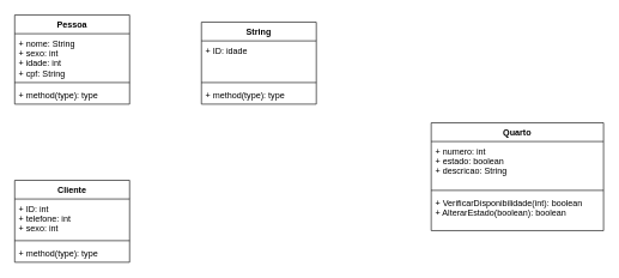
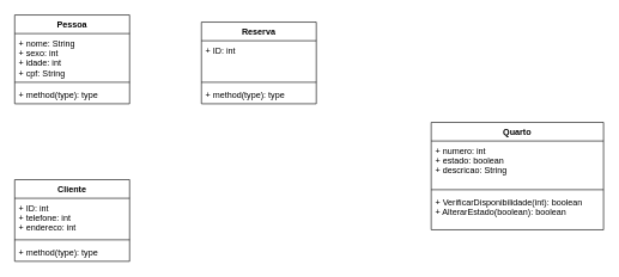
- <mxCell id="14" value="String" style="swimlane;fontStyle=1;align=center;verticalAlign=top;childLayout=stackLayout;horizontal=1;startSize=26;horizontalStack=0;resizeParent=1;resizeParentMax=0;resizeLast=0;collapsible=1;marginBottom=0;" vertex="1" parent="1"><mxGeometry x="280" y="30" width="160" height="114" as="geometry" /></mxCell>
+ <mxCell id="14" value="Reserva" style="swimlane;fontStyle=1;align=center;verticalAlign=top;childLayout=stackLayout;horizontal=1;startSize=26;horizontalStack=0;resizeParent=1;resizeParentMax=0;resizeLast=0;collapsible=1;marginBottom=0;" vertex="1" parent="1"><mxGeometry x="280" y="30" width="160" height="114" as="geometry" /></mxCell>
- <mxCell id="15" value="+ ID: idade" style="text;strokeColor=none;fillColor=none;align=left;verticalAlign=top;spacingLeft=4;spacingRight=4;overflow=hidden;rotatable=0;points=[[0,0.5],[1,0.5]];portConstraint=eastwest;" vertex="1" parent="14"><mxGeometry y="26" width="160" height="54" as="geometry" /></mxCell>
+ <mxCell id="15" value="+ ID: int" style="text;strokeColor=none;fillColor=none;align=left;verticalAlign=top;spacingLeft=4;spacingRight=4;overflow=hidden;rotatable=0;points=[[0,0.5],[1,0.5]];portConstraint=eastwest;" vertex="1" parent="14"><mxGeometry y="26" width="160" height="54" as="geometry" /></mxCell>
- <mxCell id="11" value="+ ID: int&#10;+ telefone: int&#10;+ sexo: int" style="text;strokeColor=none;fillColor=none;align=left;verticalAlign=top;spacingLeft=4;spacingRight=4;overflow=hidden;rotatable=0;points=[[0,0.5],[1,0.5]];portConstraint=eastwest;" vertex="1" parent="10"><mxGeometry y="26" width="160" height="54" as="geometry" /></mxCell>
+ <mxCell id="11" value="+ ID: int&#10;+ telefone: int&#10;+ endereco: int" style="text;strokeColor=none;fillColor=none;align=left;verticalAlign=top;spacingLeft=4;spacingRight=4;overflow=hidden;rotatable=0;points=[[0,0.5],[1,0.5]];portConstraint=eastwest;" vertex="1" parent="10"><mxGeometry y="26" width="160" height="54" as="geometry" /></mxCell>
